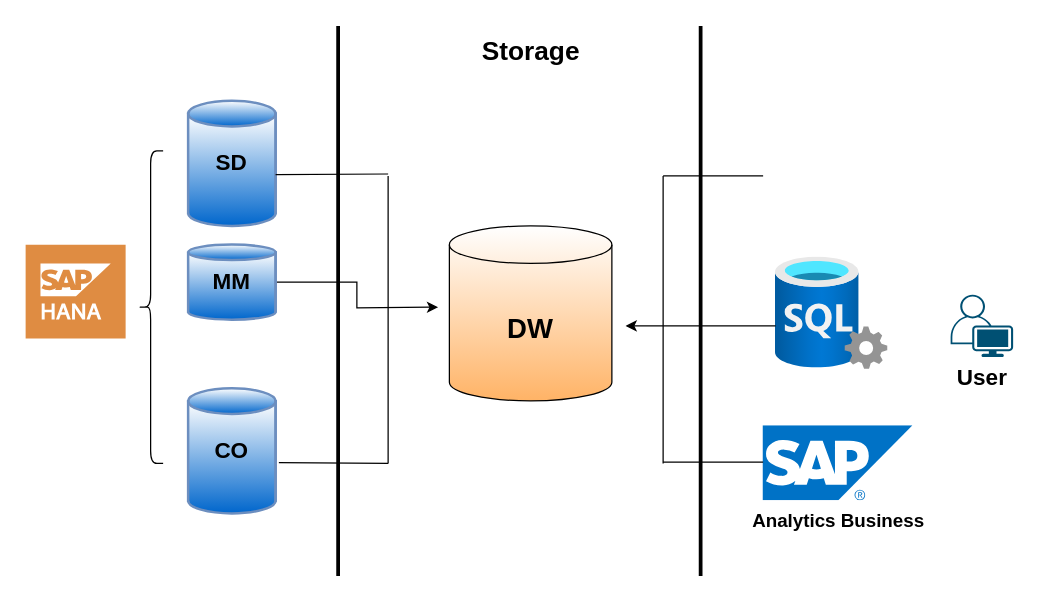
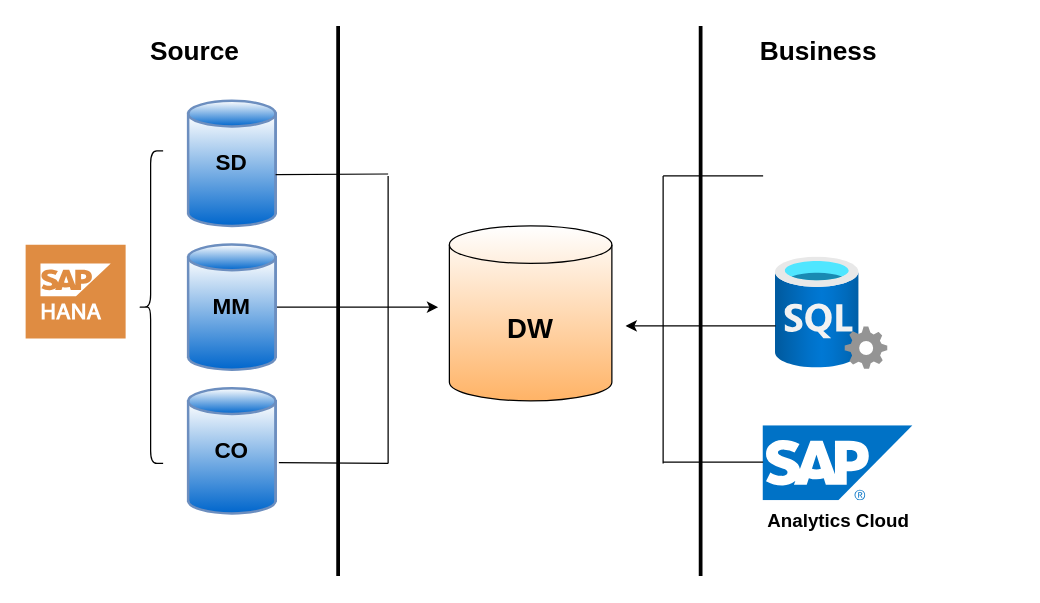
+ <mxCell id="2" value="Source" style="text;html=1;align=center;verticalAlign=middle;resizable=0;points=[];autosize=1;strokeColor=none;fillColor=none;fontSize=21;fontStyle=1" vertex="1" parent="1"><mxGeometry x="110" y="20" width="90" height="40" as="geometry" /></mxCell>
- <mxCell id="3" value="Storage" style="text;html=1;align=center;verticalAlign=middle;resizable=0;points=[];autosize=1;strokeColor=none;fillColor=none;fontSize=21;fontStyle=1" vertex="1" parent="1"><mxGeometry x="374" y="20" width="100" height="40" as="geometry" /></mxCell>
+ <mxCell id="4" value="Business" style="text;html=1;align=center;verticalAlign=middle;resizable=0;points=[];autosize=1;strokeColor=none;fillColor=none;fontSize=21;fontStyle=1" vertex="1" parent="1"><mxGeometry x="594" y="20" width="120" height="40" as="geometry" /></mxCell>
- <mxCell id="11" value="MM" style="strokeWidth=2;html=1;shape=mxgraph.lean_mapping.mrp_erp;whiteSpace=wrap;fontSize=18;fontStyle=1;fillColor=default;strokeColor=#6c8ebf;gradientColor=#0066CC;gradientDirection=south;" vertex="1" parent="1"><mxGeometry x="150" y="195" width="70" height="60" as="geometry" /></mxCell>
+ <mxCell id="11" value="MM" style="strokeWidth=2;html=1;shape=mxgraph.lean_mapping.mrp_erp;whiteSpace=wrap;fontSize=18;fontStyle=1;fillColor=default;strokeColor=#6c8ebf;gradientColor=#0066CC;gradientDirection=south;" vertex="1" parent="1"><mxGeometry x="150" y="195" width="70" height="100" as="geometry" /></mxCell>
- <mxCell id="23" value="User" style="points=[[0.35,0,0],[0.98,0.51,0],[1,0.71,0],[0.67,1,0],[0,0.795,0],[0,0.65,0]];verticalLabelPosition=bottom;sketch=0;html=1;verticalAlign=top;aspect=fixed;align=center;pointerEvents=1;shape=mxgraph.cisco19.user;fillColor=#005073;strokeColor=none;fontSize=18;fontStyle=1" vertex="1" parent="1"><mxGeometry x="760" y="235" width="50" height="50" as="geometry" /></mxCell>
- <mxCell id="8" value="Analytics Business" style="sketch=0;aspect=fixed;html=1;points=[];align=center;image;fontSize=15;image=img/lib/mscae/SAP_HANA_on_Azure.svg;fontStyle=1" vertex="1" parent="1"><mxGeometry x="610" y="340" width="120" height="60" as="geometry" /></mxCell>
+ <mxCell id="8" value="Analytics Cloud" style="sketch=0;aspect=fixed;html=1;points=[];align=center;image;fontSize=15;image=img/lib/mscae/SAP_HANA_on_Azure.svg;fontStyle=1" vertex="1" parent="1"><mxGeometry x="610" y="340" width="120" height="60" as="geometry" /></mxCell>
